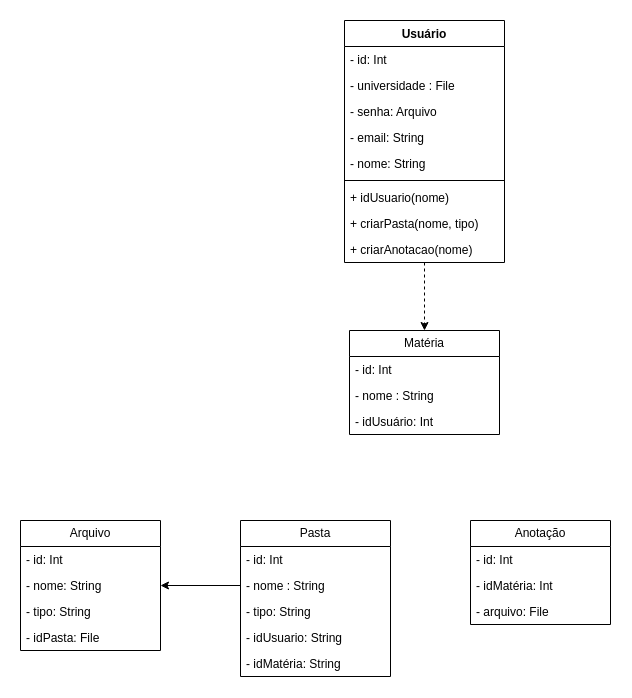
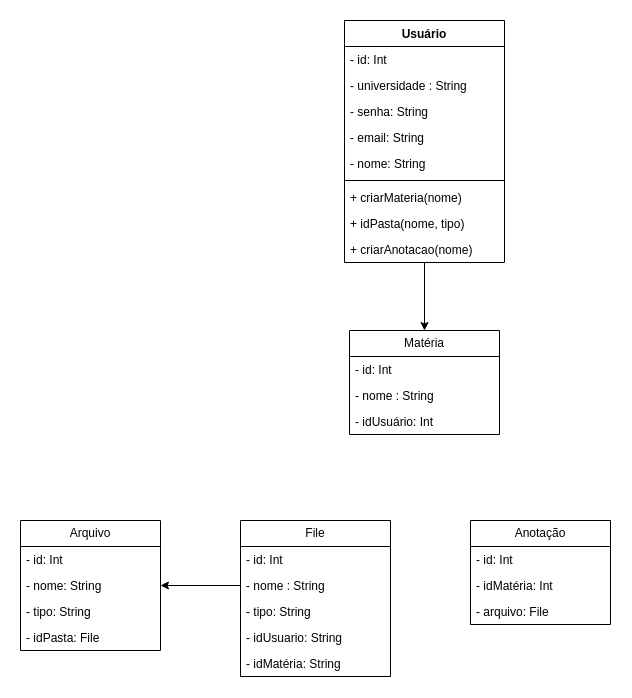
- <mxCell id="25" value="- universidade : File" style="text;strokeColor=none;fillColor=none;align=left;verticalAlign=top;spacingLeft=4;spacingRight=4;overflow=hidden;rotatable=0;points=[[0,0.5],[1,0.5]];portConstraint=eastwest;whiteSpace=wrap;html=1;" vertex="1" parent="23"><mxGeometry y="52" width="160" height="26" as="geometry" /></mxCell>
+ <mxCell id="25" value="- universidade : String" style="text;strokeColor=none;fillColor=none;align=left;verticalAlign=top;spacingLeft=4;spacingRight=4;overflow=hidden;rotatable=0;points=[[0,0.5],[1,0.5]];portConstraint=eastwest;whiteSpace=wrap;html=1;" vertex="1" parent="23"><mxGeometry y="52" width="160" height="26" as="geometry" /></mxCell>
- <mxCell id="26" value="- senha: Arquivo" style="text;strokeColor=none;fillColor=none;align=left;verticalAlign=top;spacingLeft=4;spacingRight=4;overflow=hidden;rotatable=0;points=[[0,0.5],[1,0.5]];portConstraint=eastwest;whiteSpace=wrap;html=1;" vertex="1" parent="23"><mxGeometry y="78" width="160" height="26" as="geometry" /></mxCell>
+ <mxCell id="26" value="- senha: String" style="text;strokeColor=none;fillColor=none;align=left;verticalAlign=top;spacingLeft=4;spacingRight=4;overflow=hidden;rotatable=0;points=[[0,0.5],[1,0.5]];portConstraint=eastwest;whiteSpace=wrap;html=1;" vertex="1" parent="23"><mxGeometry y="78" width="160" height="26" as="geometry" /></mxCell>
- <mxCell id="30" value="+ idUsuario(nome)" style="text;strokeColor=none;fillColor=none;align=left;verticalAlign=top;spacingLeft=4;spacingRight=4;overflow=hidden;rotatable=0;points=[[0,0.5],[1,0.5]];portConstraint=eastwest;whiteSpace=wrap;html=1;" vertex="1" parent="23"><mxGeometry y="164" width="160" height="26" as="geometry" /></mxCell>
+ <mxCell id="30" value="+ criarMateria(nome)" style="text;strokeColor=none;fillColor=none;align=left;verticalAlign=top;spacingLeft=4;spacingRight=4;overflow=hidden;rotatable=0;points=[[0,0.5],[1,0.5]];portConstraint=eastwest;whiteSpace=wrap;html=1;" vertex="1" parent="23"><mxGeometry y="164" width="160" height="26" as="geometry" /></mxCell>
- <mxCell id="31" value="+ criarPasta(nome, tipo)" style="text;strokeColor=none;fillColor=none;align=left;verticalAlign=top;spacingLeft=4;spacingRight=4;overflow=hidden;rotatable=0;points=[[0,0.5],[1,0.5]];portConstraint=eastwest;whiteSpace=wrap;html=1;" vertex="1" parent="23"><mxGeometry y="190" width="160" height="26" as="geometry" /></mxCell>
+ <mxCell id="31" value="+ idPasta(nome, tipo)" style="text;strokeColor=none;fillColor=none;align=left;verticalAlign=top;spacingLeft=4;spacingRight=4;overflow=hidden;rotatable=0;points=[[0,0.5],[1,0.5]];portConstraint=eastwest;whiteSpace=wrap;html=1;" vertex="1" parent="23"><mxGeometry y="190" width="160" height="26" as="geometry" /></mxCell>
- <mxCell id="22" style="edgeStyle=orthogonalEdgeStyle;rounded=0;orthogonalLoop=1;jettySize=auto;html=1;entryX=0.5;entryY=0;entryDx=0;entryDy=0;dashed=1;" edge="1" parent="1" source="23" target="12"><mxGeometry relative="1" as="geometry" /></mxCell>
+ <mxCell id="22" style="edgeStyle=orthogonalEdgeStyle;rounded=0;orthogonalLoop=1;jettySize=auto;html=1;entryX=0.5;entryY=0;entryDx=0;entryDy=0;" edge="1" parent="1" source="23" target="12"><mxGeometry relative="1" as="geometry" /></mxCell>
- <mxCell id="2" value="Pasta" style="swimlane;fontStyle=0;childLayout=stackLayout;horizontal=1;startSize=26;fillColor=none;horizontalStack=0;resizeParent=1;resizeParentMax=0;resizeLast=0;collapsible=1;marginBottom=0;whiteSpace=wrap;html=1;" vertex="1" parent="1"><mxGeometry x="240" y="520" width="150" height="156" as="geometry" /></mxCell>
+ <mxCell id="2" value="File" style="swimlane;fontStyle=0;childLayout=stackLayout;horizontal=1;startSize=26;fillColor=none;horizontalStack=0;resizeParent=1;resizeParentMax=0;resizeLast=0;collapsible=1;marginBottom=0;whiteSpace=wrap;html=1;" vertex="1" parent="1"><mxGeometry x="240" y="520" width="150" height="156" as="geometry" /></mxCell>
